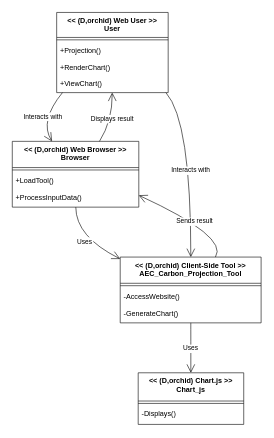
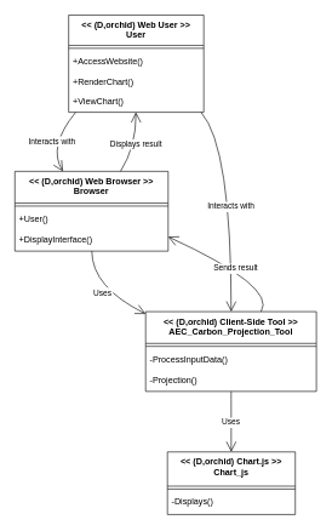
- <mxCell id="4" value="+Projection()" style="text;strokeColor=none;fillColor=none;align=left;verticalAlign=top;spacingLeft=4;spacingRight=4;overflow=hidden;rotatable=0;points=[[0,0.5],[1,0.5]];portConstraint=eastwest;" vertex="1" parent="2"><mxGeometry y="49.7" width="186" height="28" as="geometry" /></mxCell>
+ <mxCell id="4" value="+AccessWebsite()" style="text;strokeColor=none;fillColor=none;align=left;verticalAlign=top;spacingLeft=4;spacingRight=4;overflow=hidden;rotatable=0;points=[[0,0.5],[1,0.5]];portConstraint=eastwest;" vertex="1" parent="2"><mxGeometry y="49.7" width="186" height="28" as="geometry" /></mxCell>
- <mxCell id="9" value="+LoadTool()" style="text;strokeColor=none;fillColor=none;align=left;verticalAlign=top;spacingLeft=4;spacingRight=4;overflow=hidden;rotatable=0;points=[[0,0.5],[1,0.5]];portConstraint=eastwest;" vertex="1" parent="7"><mxGeometry y="51.725" width="211" height="29" as="geometry" /></mxCell>
+ <mxCell id="9" value="+User()" style="text;strokeColor=none;fillColor=none;align=left;verticalAlign=top;spacingLeft=4;spacingRight=4;overflow=hidden;rotatable=0;points=[[0,0.5],[1,0.5]];portConstraint=eastwest;" vertex="1" parent="7"><mxGeometry y="51.725" width="211" height="29" as="geometry" /></mxCell>
- <mxCell id="10" value="+ProcessInputData()" style="text;strokeColor=none;fillColor=none;align=left;verticalAlign=top;spacingLeft=4;spacingRight=4;overflow=hidden;rotatable=0;points=[[0,0.5],[1,0.5]];portConstraint=eastwest;" vertex="1" parent="7"><mxGeometry y="80.725" width="211" height="29" as="geometry" /></mxCell>
+ <mxCell id="10" value="+DisplayInterface()" style="text;strokeColor=none;fillColor=none;align=left;verticalAlign=top;spacingLeft=4;spacingRight=4;overflow=hidden;rotatable=0;points=[[0,0.5],[1,0.5]];portConstraint=eastwest;" vertex="1" parent="7"><mxGeometry y="80.725" width="211" height="29" as="geometry" /></mxCell>
- <mxCell id="13" value="-AccessWebsite()" style="text;strokeColor=none;fillColor=none;align=left;verticalAlign=top;spacingLeft=4;spacingRight=4;overflow=hidden;rotatable=0;points=[[0,0.5],[1,0.5]];portConstraint=eastwest;" vertex="1" parent="11"><mxGeometry y="51.725" width="235" height="29" as="geometry" /></mxCell>
+ <mxCell id="13" value="-ProcessInputData()" style="text;strokeColor=none;fillColor=none;align=left;verticalAlign=top;spacingLeft=4;spacingRight=4;overflow=hidden;rotatable=0;points=[[0,0.5],[1,0.5]];portConstraint=eastwest;" vertex="1" parent="11"><mxGeometry y="51.725" width="235" height="29" as="geometry" /></mxCell>
- <mxCell id="14" value="-GenerateChart()" style="text;strokeColor=none;fillColor=none;align=left;verticalAlign=top;spacingLeft=4;spacingRight=4;overflow=hidden;rotatable=0;points=[[0,0.5],[1,0.5]];portConstraint=eastwest;" vertex="1" parent="11"><mxGeometry y="80.725" width="235" height="29" as="geometry" /></mxCell>
+ <mxCell id="14" value="-Projection()" style="text;strokeColor=none;fillColor=none;align=left;verticalAlign=top;spacingLeft=4;spacingRight=4;overflow=hidden;rotatable=0;points=[[0,0.5],[1,0.5]];portConstraint=eastwest;" vertex="1" parent="11"><mxGeometry y="80.725" width="235" height="29" as="geometry" /></mxCell>
